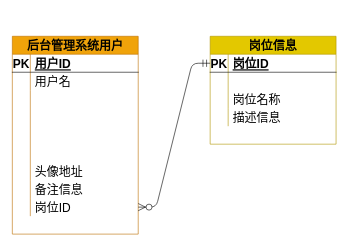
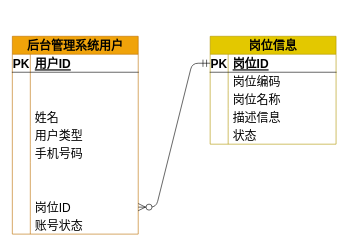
- <mxCell id="8" value="用户名" style="shape=partialRectangle;overflow=hidden;connectable=0;fillColor=none;top=0;left=0;bottom=0;right=0;align=left;spacingLeft=6;rounded=0;fontSize=20;" parent="6" vertex="1"><mxGeometry x="30" width="180" height="30" as="geometry"><mxRectangle width="180" height="30" as="alternateBounds" /></mxGeometry></mxCell>
+ <mxCell id="38" value="岗位编码" style="shape=partialRectangle;overflow=hidden;connectable=0;fillColor=none;top=0;left=0;bottom=0;right=0;align=left;spacingLeft=6;rounded=0;fontSize=20;" parent="36" vertex="1"><mxGeometry x="30" width="180" height="30" as="geometry"><mxRectangle width="180" height="30" as="alternateBounds" /></mxGeometry></mxCell>
+ <mxCell id="13" value="姓名" style="shape=partialRectangle;overflow=hidden;connectable=0;fillColor=none;top=0;left=0;bottom=0;right=0;align=left;spacingLeft=6;rounded=0;fontSize=20;" parent="11" vertex="1"><mxGeometry x="30" width="180" height="30" as="geometry"><mxRectangle width="180" height="30" as="alternateBounds" /></mxGeometry></mxCell>
+ <mxCell id="16" value="用户类型" style="shape=partialRectangle;overflow=hidden;connectable=0;fillColor=none;top=0;left=0;bottom=0;right=0;align=left;spacingLeft=6;rounded=0;fontSize=20;" parent="14" vertex="1"><mxGeometry x="30" width="180" height="30" as="geometry"><mxRectangle width="180" height="30" as="alternateBounds" /></mxGeometry></mxCell>
+ <mxCell id="47" value="状态" style="shape=partialRectangle;overflow=hidden;connectable=0;fillColor=none;top=0;left=0;bottom=0;right=0;align=left;spacingLeft=6;rounded=0;fontSize=20;" parent="45" vertex="1"><mxGeometry x="30" width="180" height="30" as="geometry"><mxRectangle width="180" height="30" as="alternateBounds" /></mxGeometry></mxCell>
+ <mxCell id="19" value="手机号码" style="shape=partialRectangle;overflow=hidden;connectable=0;fillColor=none;top=0;left=0;bottom=0;right=0;align=left;spacingLeft=6;rounded=0;fontSize=20;" parent="17" vertex="1"><mxGeometry x="30" width="180" height="30" as="geometry"><mxRectangle width="180" height="30" as="alternateBounds" /></mxGeometry></mxCell>
- <mxCell id="22" value="头像地址" style="shape=partialRectangle;overflow=hidden;connectable=0;fillColor=none;top=0;left=0;bottom=0;right=0;align=left;spacingLeft=6;rounded=0;fontSize=20;" parent="20" vertex="1"><mxGeometry x="30" width="180" height="30" as="geometry"><mxRectangle width="180" height="30" as="alternateBounds" /></mxGeometry></mxCell>
- <mxCell id="25" value="备注信息" style="shape=partialRectangle;overflow=hidden;connectable=0;fillColor=none;top=0;left=0;bottom=0;right=0;align=left;spacingLeft=6;rounded=0;fontSize=20;" parent="23" vertex="1"><mxGeometry x="30" width="180" height="30" as="geometry"><mxRectangle width="180" height="30" as="alternateBounds" /></mxGeometry></mxCell>
+ <mxCell id="31" value="账号状态" style="shape=partialRectangle;overflow=hidden;connectable=0;fillColor=none;top=0;left=0;bottom=0;right=0;align=left;spacingLeft=6;rounded=0;fontSize=20;" parent="29" vertex="1"><mxGeometry x="30" width="180" height="30" as="geometry"><mxRectangle width="180" height="30" as="alternateBounds" /></mxGeometry></mxCell>
